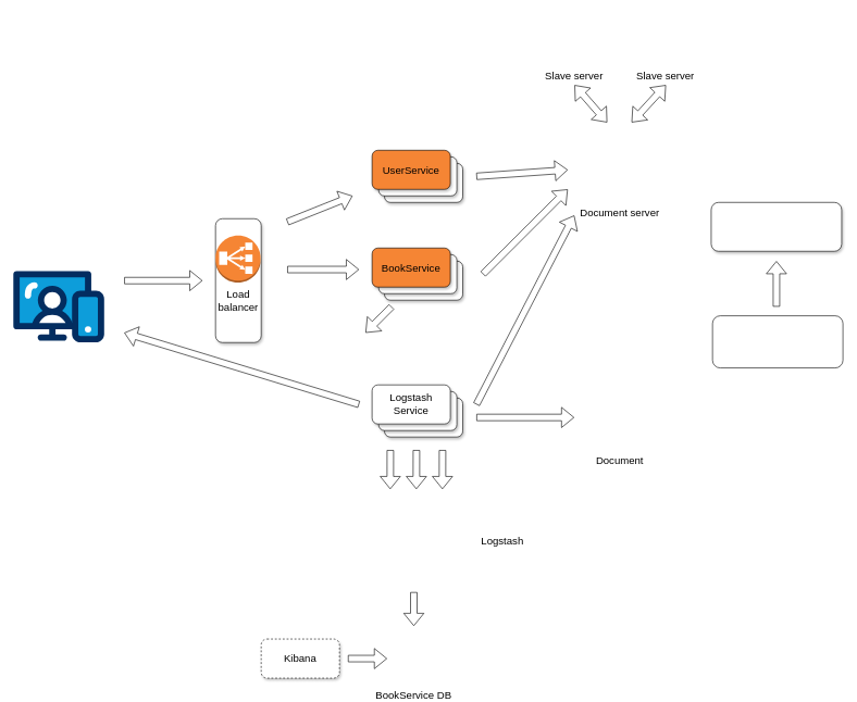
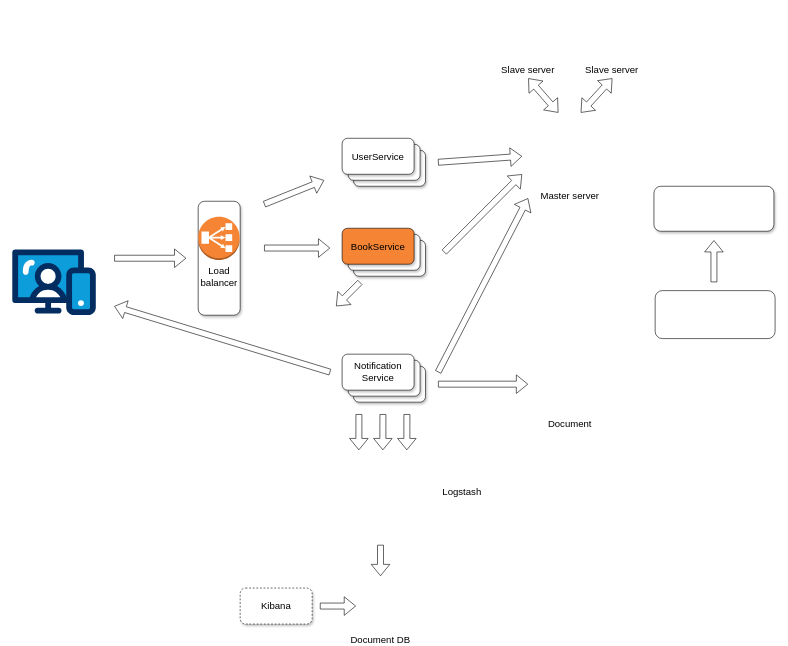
- <mxCell id="8" value="&lt;font style=&quot;font-size: 16px;&quot;&gt;UserService&lt;/font&gt;" style="rounded=1;whiteSpace=wrap;html=1;shadow=1;fillColor=#f58534;" vertex="1" parent="5"><mxGeometry width="120" height="60" as="geometry" /></mxCell>
+ <mxCell id="8" value="&lt;font style=&quot;font-size: 16px;&quot;&gt;UserService&lt;/font&gt;" style="rounded=1;whiteSpace=wrap;html=1;shadow=1;" vertex="1" parent="5"><mxGeometry width="120" height="60" as="geometry" /></mxCell>
- <mxCell id="13" value="Document server" style="shape=image;verticalLabelPosition=bottom;labelBackgroundColor=default;verticalAlign=top;aspect=fixed;imageAspect=0;image=https://cdn.freebiesupply.com/logos/large/2x/amazon-database-logo-png-transparent.png;fontSize=16;" vertex="1" parent="1"><mxGeometry x="890" y="190" width="120" height="120" as="geometry" /></mxCell>
+ <mxCell id="13" value="Master server" style="shape=image;verticalLabelPosition=bottom;labelBackgroundColor=default;verticalAlign=top;aspect=fixed;imageAspect=0;image=https://cdn.freebiesupply.com/logos/large/2x/amazon-database-logo-png-transparent.png;fontSize=16;" vertex="1" parent="1"><mxGeometry x="890" y="190" width="120" height="120" as="geometry" /></mxCell>
- <mxCell id="36" value="&lt;font style=&quot;font-size: 16px;&quot;&gt;Logstash&lt;/font&gt;&lt;div&gt;&lt;font style=&quot;font-size: 16px;&quot;&gt;Service&lt;/font&gt;&lt;/div&gt;" style="rounded=1;whiteSpace=wrap;html=1;shadow=1;" vertex="1" parent="33"><mxGeometry width="120" height="60" as="geometry" /></mxCell>
+ <mxCell id="36" value="&lt;font style=&quot;font-size: 16px;&quot;&gt;Notification&lt;/font&gt;&lt;div&gt;&lt;font style=&quot;font-size: 16px;&quot;&gt;Service&lt;/font&gt;&lt;/div&gt;" style="rounded=1;whiteSpace=wrap;html=1;shadow=1;" vertex="1" parent="33"><mxGeometry width="120" height="60" as="geometry" /></mxCell>
- <mxCell id="20" value="Logstash" style="text;html=1;strokeColor=none;fillColor=none;align=center;verticalAlign=middle;whiteSpace=wrap;rounded=0;fontSize=16;" vertex="1" parent="1"><mxGeometry x="740" y="815" width="60" height="30" as="geometry" /></mxCell>
+ <mxCell id="20" value="Logstash" style="text;html=1;strokeColor=none;fillColor=none;align=center;verticalAlign=middle;whiteSpace=wrap;rounded=0;fontSize=16;" vertex="1" parent="1"><mxGeometry x="740" y="805" width="60" height="30" as="geometry" /></mxCell>
- <mxCell id="17" value="BookService DB" style="shape=image;verticalLabelPosition=bottom;labelBackgroundColor=default;verticalAlign=top;aspect=fixed;imageAspect=0;image=https://cdn.freebiesupply.com/logos/large/2x/amazon-database-logo-png-transparent.png;fontSize=16;" vertex="1" parent="1"><mxGeometry x="594" y="970" width="80" height="80" as="geometry" /></mxCell>
+ <mxCell id="17" value="Document DB" style="shape=image;verticalLabelPosition=bottom;labelBackgroundColor=default;verticalAlign=top;aspect=fixed;imageAspect=0;image=https://cdn.freebiesupply.com/logos/large/2x/amazon-database-logo-png-transparent.png;fontSize=16;" vertex="1" parent="1"><mxGeometry x="594" y="970" width="80" height="80" as="geometry" /></mxCell>
